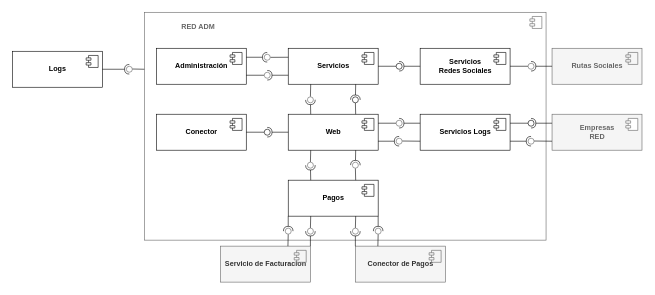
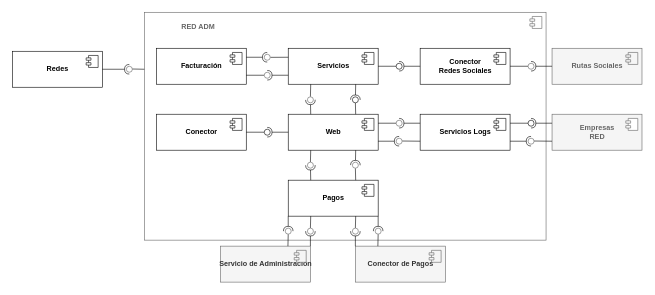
- <mxCell id="14" value="&lt;b&gt;Administración&lt;/b&gt;" style="html=1;dropTarget=0;" vertex="1" parent="1"><mxGeometry x="260" y="80" width="150" height="60" as="geometry" /></mxCell>
+ <mxCell id="14" value="&lt;b&gt;Facturación&lt;/b&gt;" style="html=1;dropTarget=0;" vertex="1" parent="1"><mxGeometry x="260" y="80" width="150" height="60" as="geometry" /></mxCell>
- <mxCell id="12" value="&lt;b&gt;Servicios&lt;br&gt;Redes Sociales&lt;/b&gt;" style="html=1;dropTarget=0;" vertex="1" parent="1"><mxGeometry x="700" y="80" width="150" height="60" as="geometry" /></mxCell>
+ <mxCell id="12" value="&lt;b&gt;Conector&lt;br&gt;Redes Sociales&lt;/b&gt;" style="html=1;dropTarget=0;" vertex="1" parent="1"><mxGeometry x="700" y="80" width="150" height="60" as="geometry" /></mxCell>
- <mxCell id="78" value="&lt;b&gt;Logs&lt;/b&gt;" style="html=1;dropTarget=0;" vertex="1" parent="1"><mxGeometry x="20" y="85" width="150" height="60" as="geometry" /></mxCell>
+ <mxCell id="78" value="&lt;b&gt;Redes&lt;/b&gt;" style="html=1;dropTarget=0;" vertex="1" parent="1"><mxGeometry x="20" y="85" width="150" height="60" as="geometry" /></mxCell>
- <mxCell id="54" value="&lt;b&gt;Servicio&amp;nbsp;de Facturación&lt;br&gt;&lt;/b&gt;" style="html=1;dropTarget=0;strokeColor=#666666;fontColor=#333333;fillColor=#f5f5f5;" vertex="1" parent="1"><mxGeometry x="367" y="410" width="150" height="60" as="geometry" /></mxCell>
+ <mxCell id="54" value="&lt;b&gt;Servicio&amp;nbsp;de Administración&lt;br&gt;&lt;/b&gt;" style="html=1;dropTarget=0;strokeColor=#666666;fontColor=#333333;fillColor=#f5f5f5;" vertex="1" parent="1"><mxGeometry x="367" y="410" width="150" height="60" as="geometry" /></mxCell>
